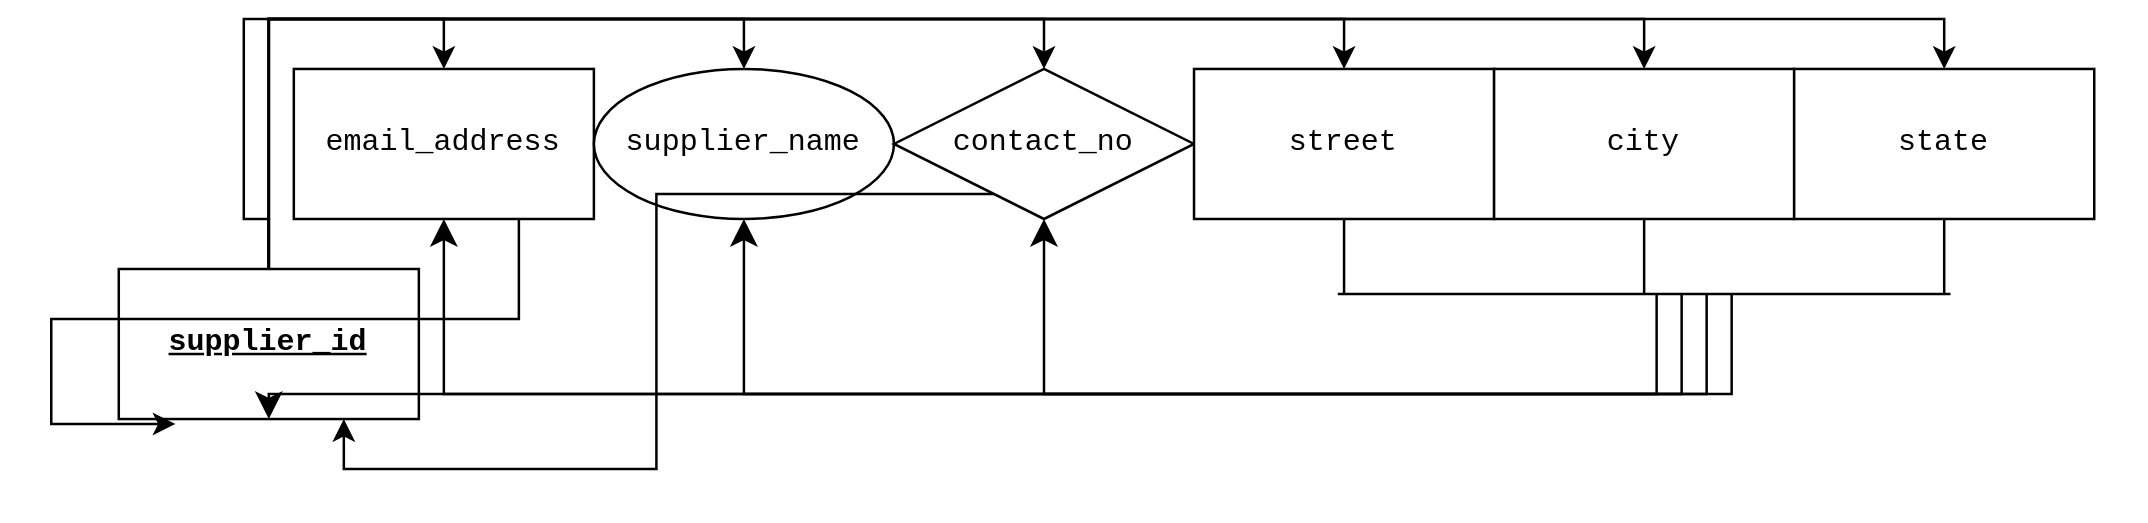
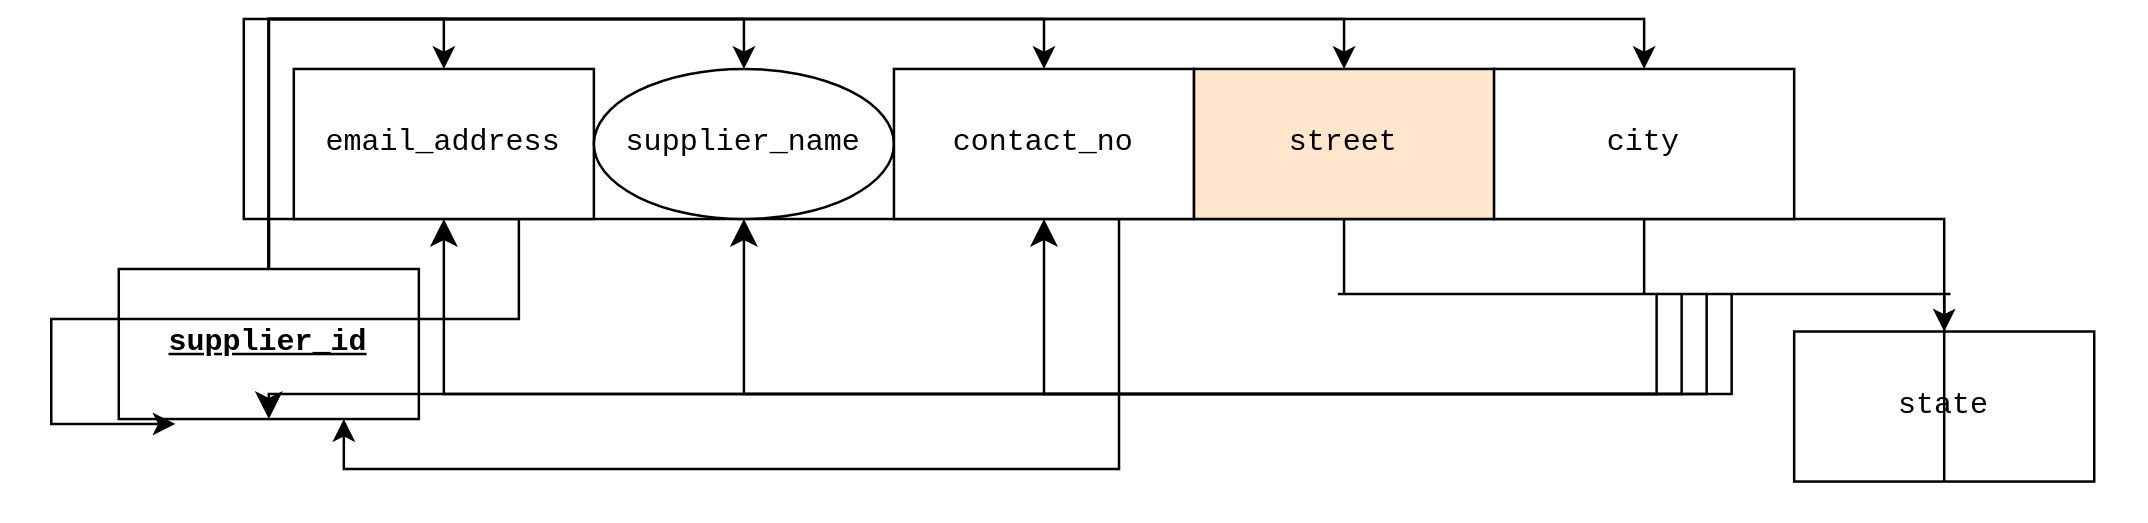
- <mxCell id="13" value="contact_no" style="rhombus;whiteSpace=wrap;html=1;fontFamily=Courier New;labelBackgroundColor=none;" vertex="1" parent="1"><mxGeometry x="357" y="20" width="120" height="60" as="geometry" /></mxCell>
+ <mxCell id="13" value="contact_no" style="rounded=0;whiteSpace=wrap;html=1;fontFamily=Courier New;labelBackgroundColor=none;" vertex="1" parent="1"><mxGeometry x="357" y="20" width="120" height="60" as="geometry" /></mxCell>
- <mxCell id="14" value="street" style="rounded=0;whiteSpace=wrap;html=1;fontFamily=Courier New;labelBackgroundColor=none;" vertex="1" parent="1"><mxGeometry x="477" y="20" width="120" height="60" as="geometry" /></mxCell>
+ <mxCell id="14" value="street" style="rounded=0;whiteSpace=wrap;html=1;fontFamily=Courier New;labelBackgroundColor=none;fillColor=#ffe6cc;" vertex="1" parent="1"><mxGeometry x="477" y="20" width="120" height="60" as="geometry" /></mxCell>
- <mxCell id="16" value="state" style="rounded=0;whiteSpace=wrap;html=1;fontFamily=Courier New;labelBackgroundColor=none;" vertex="1" parent="1"><mxGeometry x="717" y="20" width="120" height="60" as="geometry" /></mxCell>
+ <mxCell id="16" value="state" style="rounded=0;whiteSpace=wrap;html=1;fontFamily=Courier New;labelBackgroundColor=none;" vertex="1" parent="1"><mxGeometry x="717" y="125" width="120" height="60" as="geometry" /></mxCell>
